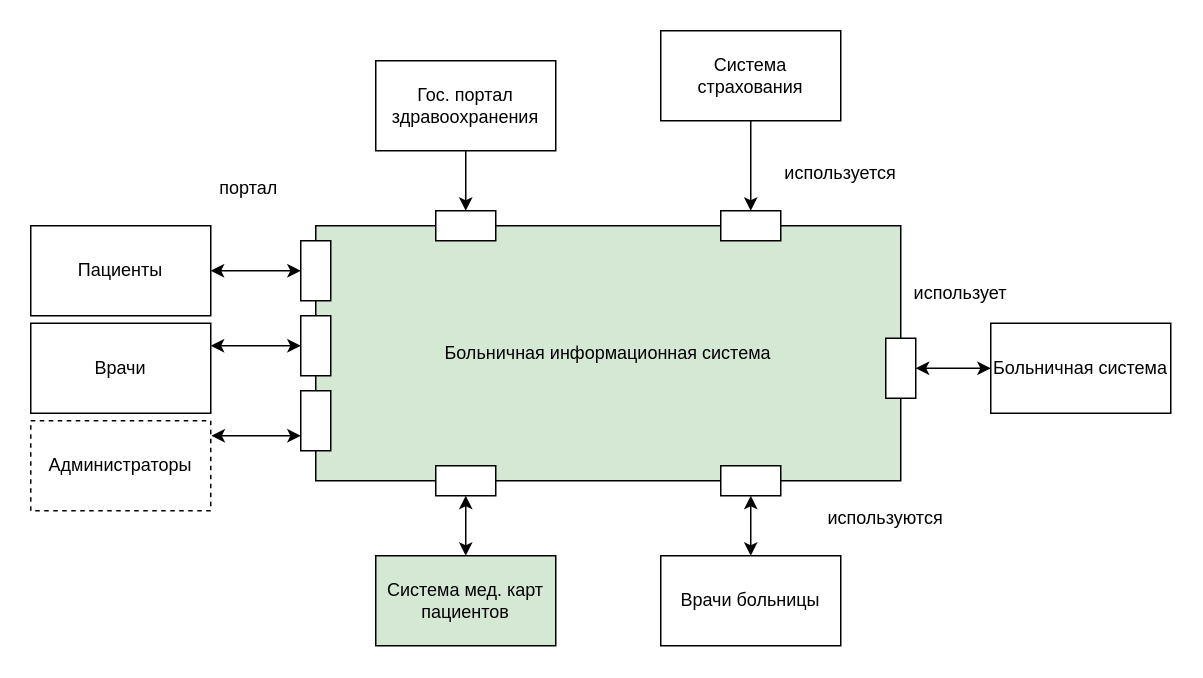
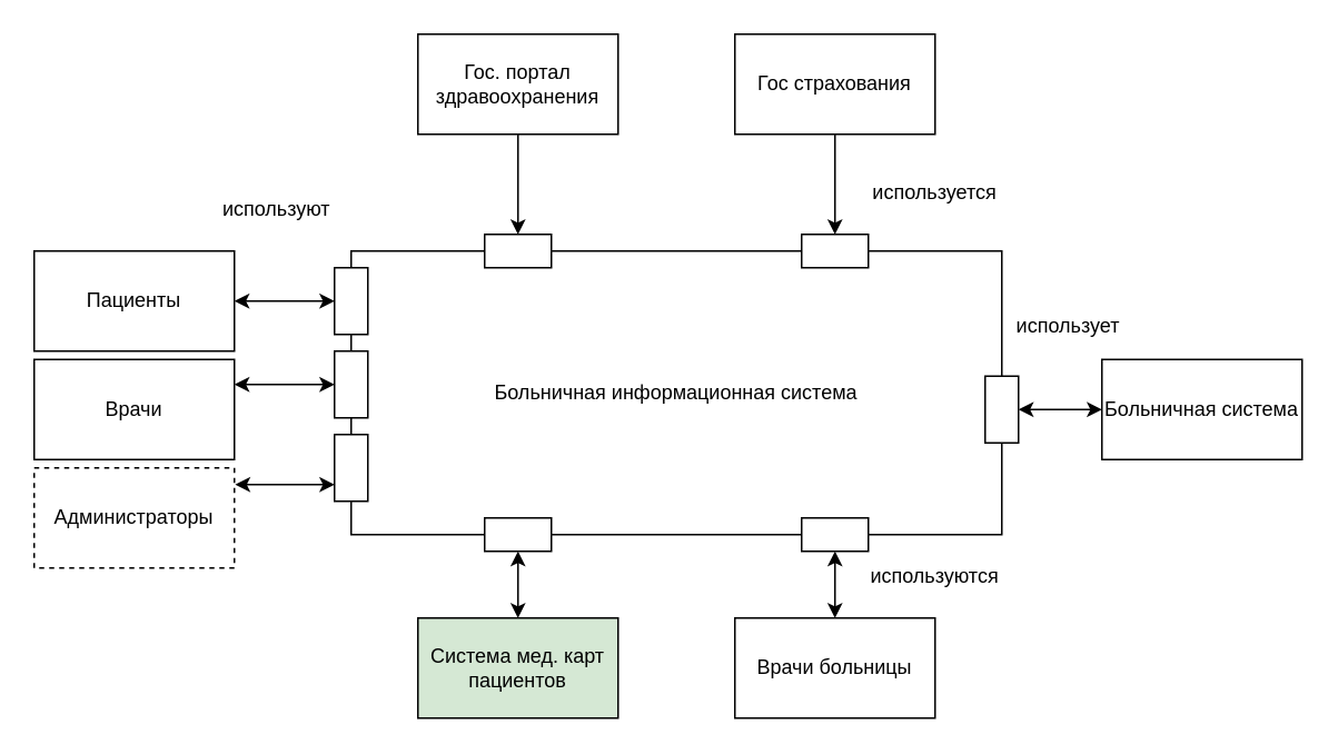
- <mxCell id="4" value="Система страхования" style="rounded=0;whiteSpace=wrap;html=1;" vertex="1" parent="1"><mxGeometry x="440" y="20" width="120" height="60" as="geometry" /></mxCell>
+ <mxCell id="4" value="Гос страхования" style="rounded=0;whiteSpace=wrap;html=1;" vertex="1" parent="1"><mxGeometry x="440" y="20" width="120" height="60" as="geometry" /></mxCell>
- <mxCell id="3" value="Гос. портал&lt;div&gt;здравоохранения&lt;/div&gt;" style="rounded=0;whiteSpace=wrap;html=1;" vertex="1" parent="1"><mxGeometry x="250" y="40" width="120" height="60" as="geometry" /></mxCell>
+ <mxCell id="3" value="Гос. портал&lt;div&gt;здравоохранения&lt;/div&gt;" style="rounded=0;whiteSpace=wrap;html=1;" vertex="1" parent="1"><mxGeometry x="250" y="20" width="120" height="60" as="geometry" /></mxCell>
- <mxCell id="25" value="портал" style="text;html=1;align=center;verticalAlign=middle;resizable=0;points=[];autosize=1;strokeColor=none;fillColor=none;" vertex="1" parent="1"><mxGeometry x="120" y="110" width="90" height="30" as="geometry" /></mxCell>
+ <mxCell id="25" value="используют" style="text;html=1;align=center;verticalAlign=middle;resizable=0;points=[];autosize=1;strokeColor=none;fillColor=none;" vertex="1" parent="1"><mxGeometry x="120" y="110" width="90" height="30" as="geometry" /></mxCell>
- <mxCell id="2" value="Больничная информационная система" style="rounded=0;whiteSpace=wrap;html=1;fillColor=#d5e8d4;" vertex="1" parent="1"><mxGeometry x="210" y="150" width="390" height="170" as="geometry" /></mxCell>
+ <mxCell id="2" value="Больничная информационная система" style="rounded=0;whiteSpace=wrap;html=1;" vertex="1" parent="1"><mxGeometry x="210" y="150" width="390" height="170" as="geometry" /></mxCell>
- <mxCell id="27" value="используются" style="text;html=1;align=center;verticalAlign=middle;whiteSpace=wrap;rounded=0;" vertex="1" parent="1"><mxGeometry x="560" y="330" width="60" height="30" as="geometry" /></mxCell>
+ <mxCell id="27" value="используются" style="text;html=1;align=center;verticalAlign=middle;whiteSpace=wrap;rounded=0;" vertex="1" parent="1"><mxGeometry x="530" y="330" width="60" height="30" as="geometry" /></mxCell>
